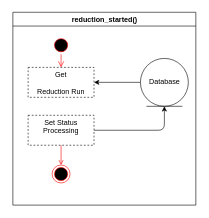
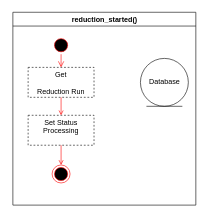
- <mxCell id="9" value="" style="endArrow=classic;html=1;exitX=0;exitY=0.5;exitDx=0;exitDy=0;entryX=1;entryY=0.5;entryDx=0;entryDy=0;" edge="1" parent="2" source="8" target="5"><mxGeometry width="50" height="50" relative="1" as="geometry"><mxPoint x="161" y="192" as="sourcePoint" /><mxPoint x="211" y="142" as="targetPoint" /></mxGeometry></mxCell>
+ <mxCell id="7" value="" style="endArrow=open;strokeColor=#FF0000;endFill=1;rounded=0" parent="2" source="5" target="6" edge="1"><mxGeometry relative="1" as="geometry" /></mxCell>
- <mxCell id="10" value="" style="endArrow=classic;html=1;exitX=1;exitY=0.5;exitDx=0;exitDy=0;entryX=0.5;entryY=1;entryDx=0;entryDy=0;edgeStyle=orthogonalEdgeStyle;" edge="1" parent="2" source="6" target="8"><mxGeometry width="50" height="50" relative="1" as="geometry"><mxPoint x="161" y="242" as="sourcePoint" /><mxPoint x="211" y="192" as="targetPoint" /></mxGeometry></mxCell>
